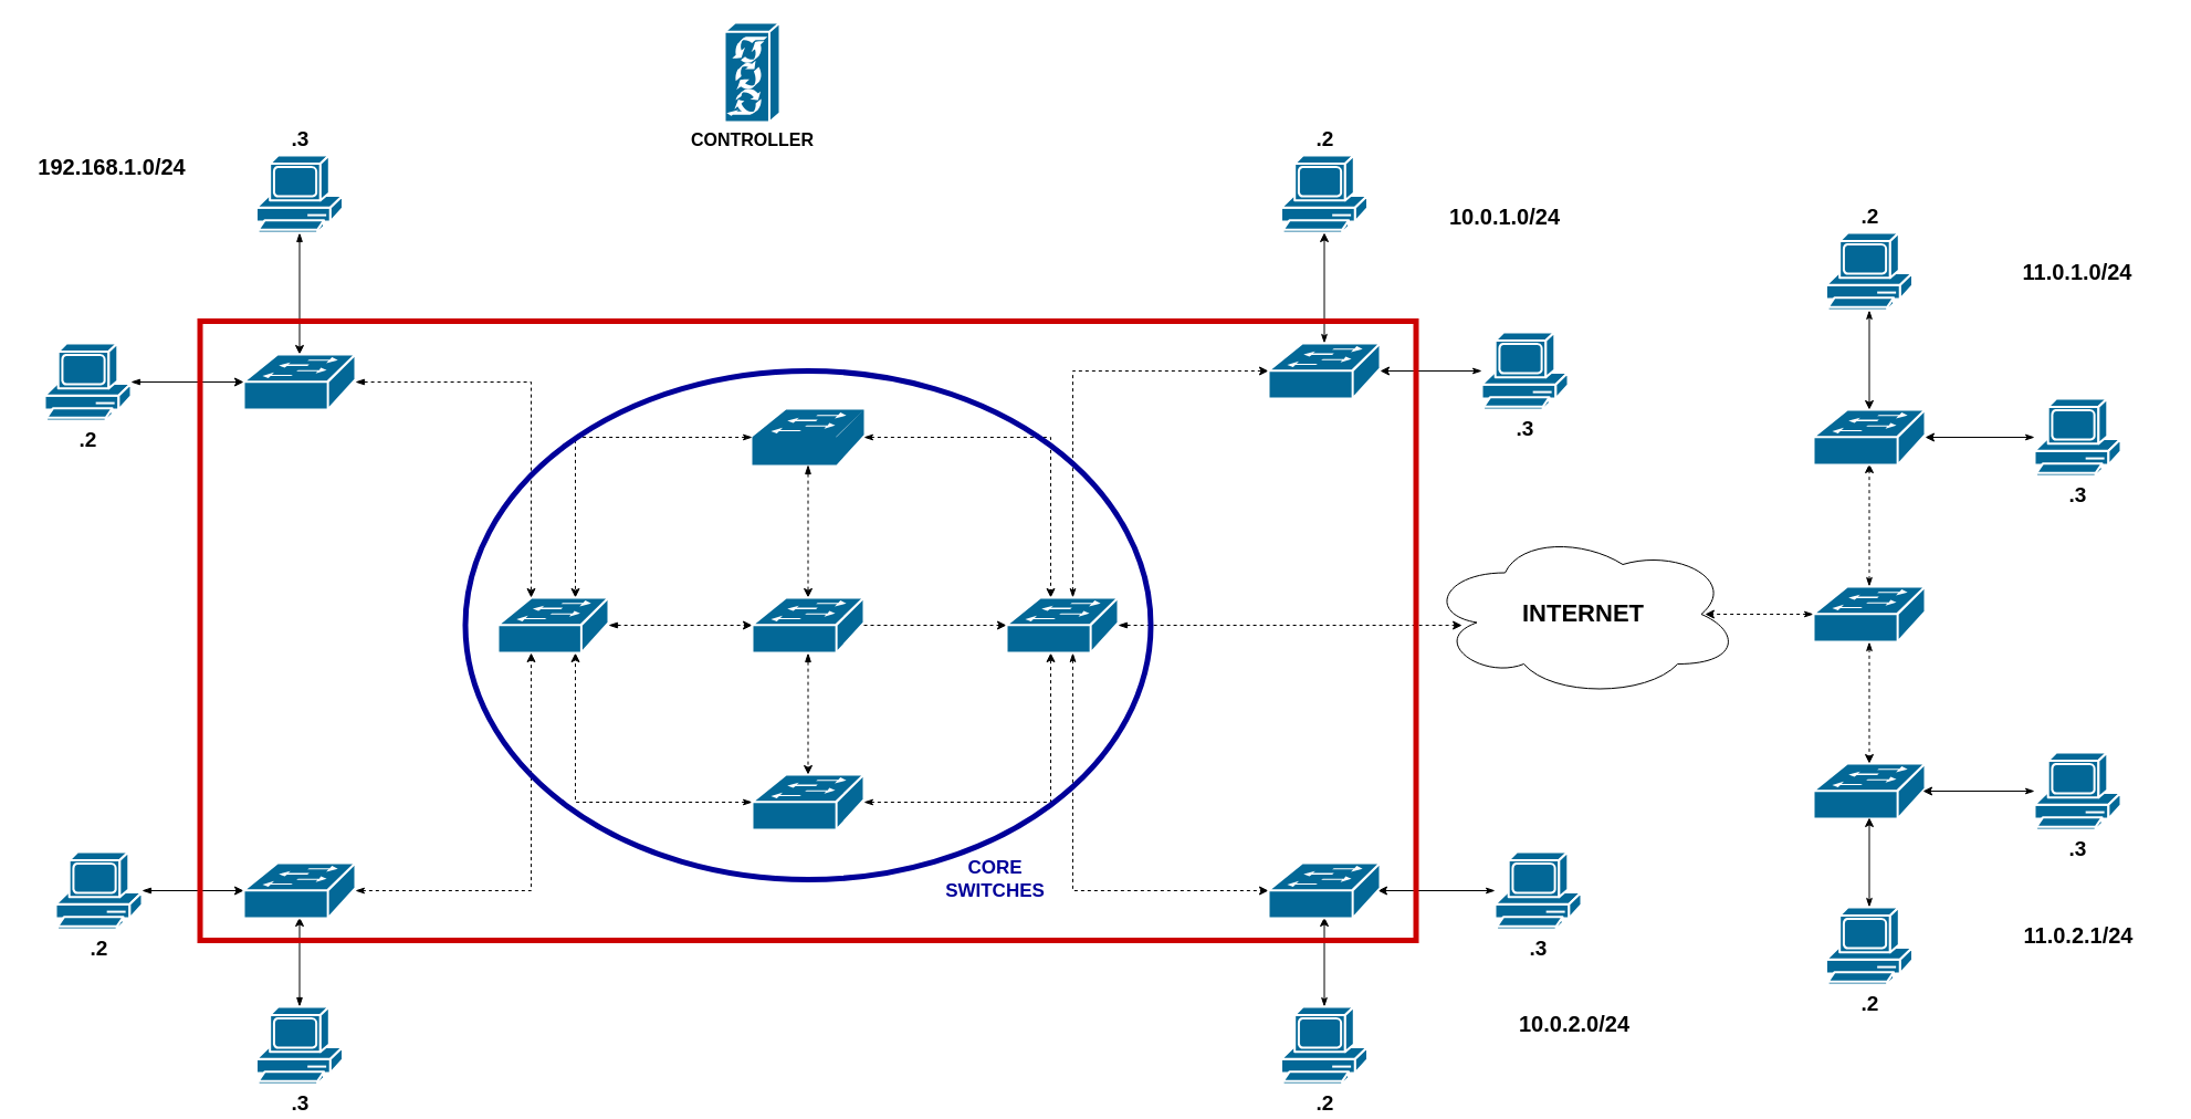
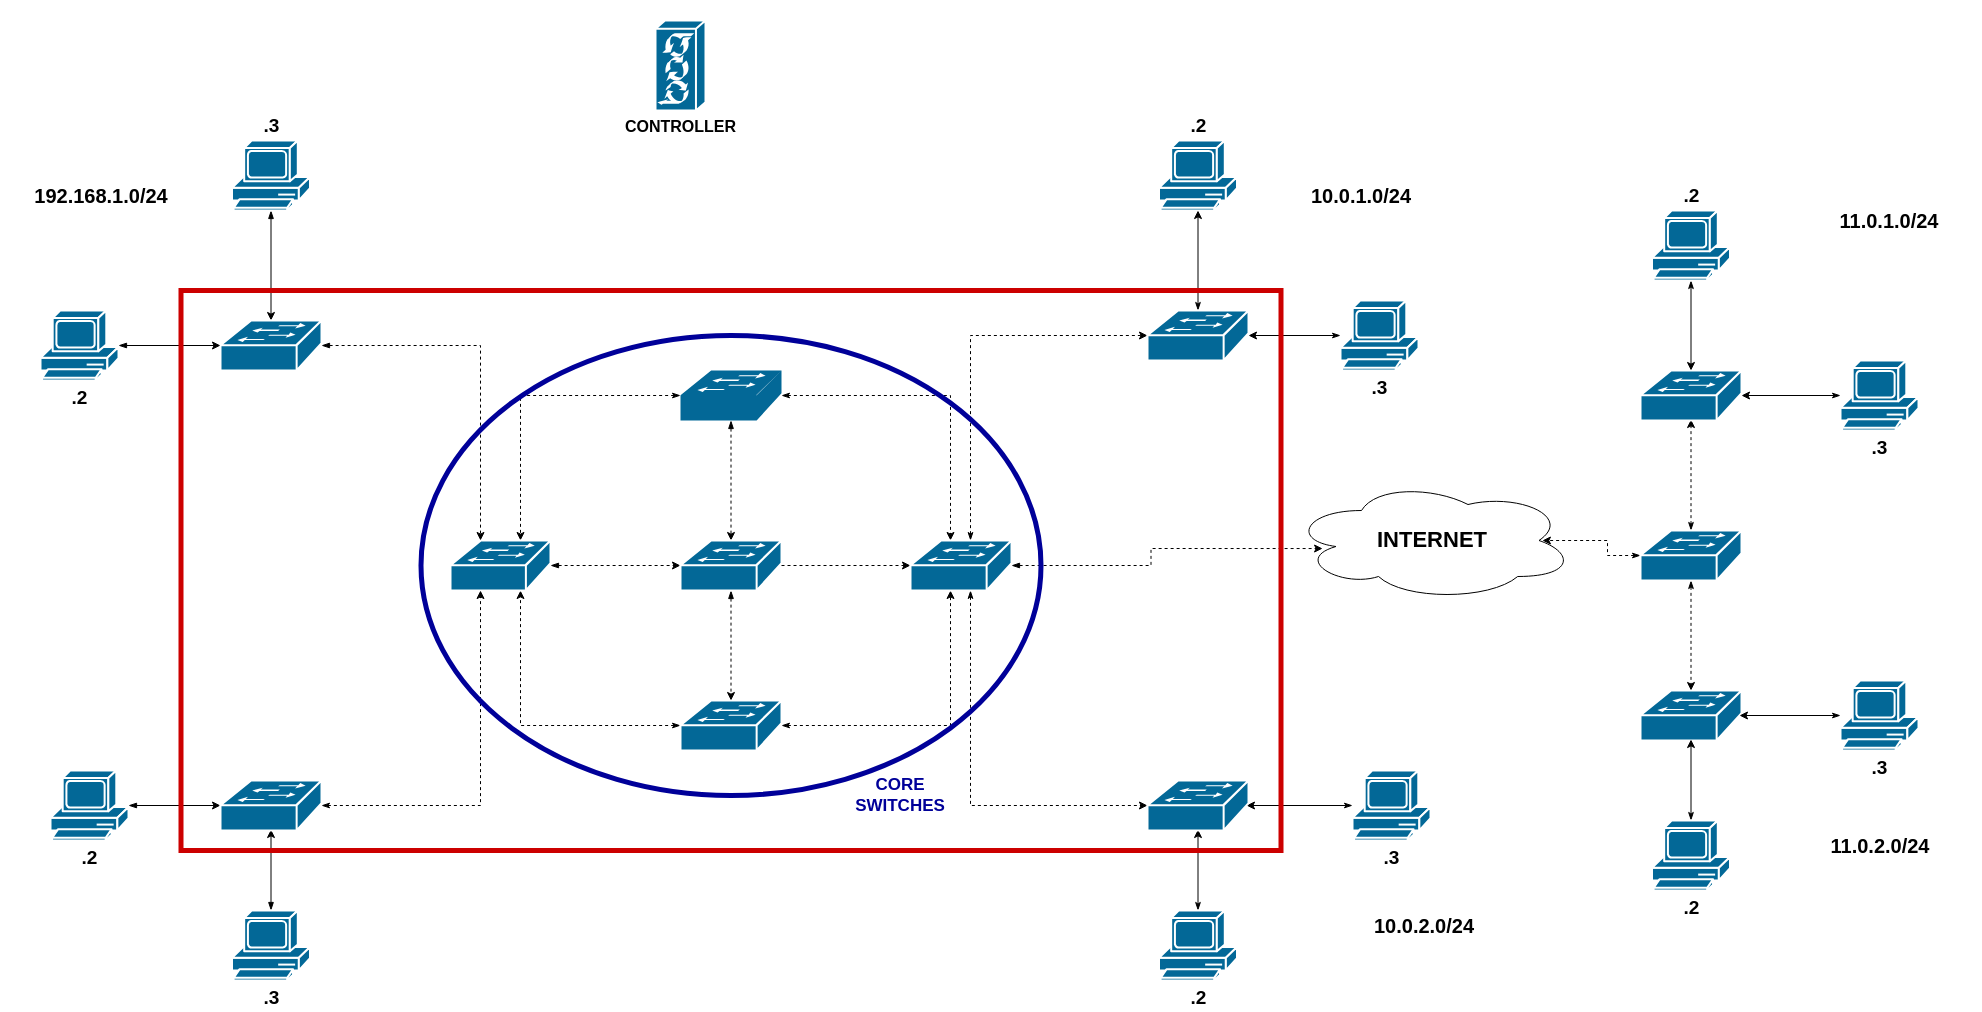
- <mxCell id="58" value="192.168.1.0/24" style="text;html=1;strokeColor=none;fillColor=none;align=center;verticalAlign=middle;whiteSpace=wrap;rounded=0;dashed=1;fontSize=20;fontStyle=1" vertex="1" parent="1"><mxGeometry x="20.5" y="115" width="160" height="70" as="geometry" /></mxCell>
+ <mxCell id="58" value="192.168.1.0/24" style="text;html=1;strokeColor=none;fillColor=none;align=center;verticalAlign=middle;whiteSpace=wrap;rounded=0;dashed=1;fontSize=20;fontStyle=1" vertex="1" parent="1"><mxGeometry x="20.5" y="160" width="160" height="70" as="geometry" /></mxCell>
- <mxCell id="61" value="11.0.1.0/24" style="text;html=1;strokeColor=none;fillColor=none;align=center;verticalAlign=middle;whiteSpace=wrap;rounded=0;dashed=1;fontSize=20;fontStyle=1" vertex="1" parent="1"><mxGeometry x="1799" y="210" width="160" height="70" as="geometry" /></mxCell>
+ <mxCell id="61" value="11.0.1.0/24" style="text;html=1;strokeColor=none;fillColor=none;align=center;verticalAlign=middle;whiteSpace=wrap;rounded=0;dashed=1;fontSize=20;fontStyle=1" vertex="1" parent="1"><mxGeometry x="1809" y="185" width="160" height="70" as="geometry" /></mxCell>
- <mxCell id="40" value="&lt;font style=&quot;font-size: 22px&quot;&gt;&lt;b&gt;INTERNET&lt;/b&gt;&lt;/font&gt;" style="ellipse;shape=cloud;whiteSpace=wrap;html=1;" vertex="1" parent="1"><mxGeometry x="1290" y="480" width="284" height="150" as="geometry" /></mxCell>
+ <mxCell id="40" value="&lt;font style=&quot;font-size: 22px&quot;&gt;&lt;b&gt;INTERNET&lt;/b&gt;&lt;/font&gt;" style="ellipse;shape=cloud;whiteSpace=wrap;html=1;" vertex="1" parent="1"><mxGeometry x="1290" y="480" width="284" height="120" as="geometry" /></mxCell>
- <mxCell id="62" value="11.0.2.1/24" style="text;html=1;strokeColor=none;fillColor=none;align=center;verticalAlign=middle;whiteSpace=wrap;rounded=0;dashed=1;fontSize=20;fontStyle=1" vertex="1" parent="1"><mxGeometry x="1800" y="810" width="160" height="70" as="geometry" /></mxCell>
+ <mxCell id="62" value="11.0.2.0/24" style="text;html=1;strokeColor=none;fillColor=none;align=center;verticalAlign=middle;whiteSpace=wrap;rounded=0;dashed=1;fontSize=20;fontStyle=1" vertex="1" parent="1"><mxGeometry x="1800" y="810" width="160" height="70" as="geometry" /></mxCell>
